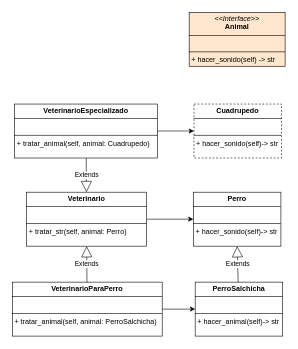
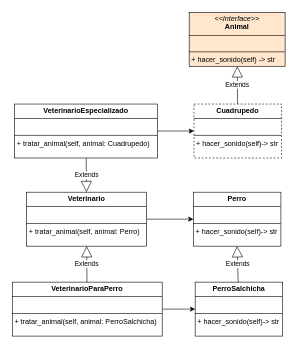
+ <mxCell id="13" value="Extends" style="endArrow=block;endSize=16;endFill=0;html=1;rounded=0;" parent="1" source="12" target="2" edge="1"><mxGeometry width="160" relative="1" as="geometry"><mxPoint x="294" y="390" as="sourcePoint" /><mxPoint x="454" y="390" as="targetPoint" /></mxGeometry></mxCell>
- <mxCell id="5" value="&lt;p style=&quot;margin:0px;margin-top:4px;text-align:center;&quot;&gt;&lt;b&gt;Veterinario&lt;/b&gt;&lt;/p&gt;&lt;hr size=&quot;1&quot; style=&quot;border-style:solid;&quot;&gt;&lt;p style=&quot;margin:0px;margin-left:4px;&quot;&gt;&amp;nbsp;&lt;/p&gt;&lt;hr size=&quot;1&quot; style=&quot;border-style:solid;&quot;&gt;&lt;p style=&quot;margin:0px;margin-left:4px;&quot;&gt;+ tratar_str(self, animal: Perro)&lt;/p&gt;" style="verticalAlign=top;align=left;overflow=fill;html=1;whiteSpace=wrap;" parent="1" vertex="1"><mxGeometry x="44" y="320" width="200" height="90" as="geometry" /></mxCell>
+ <mxCell id="5" value="&lt;p style=&quot;margin:0px;margin-top:4px;text-align:center;&quot;&gt;&lt;b&gt;Veterinario&lt;/b&gt;&lt;/p&gt;&lt;hr size=&quot;1&quot; style=&quot;border-style:solid;&quot;&gt;&lt;p style=&quot;margin:0px;margin-left:4px;&quot;&gt;&amp;nbsp;&lt;/p&gt;&lt;hr size=&quot;1&quot; style=&quot;border-style:solid;&quot;&gt;&lt;p style=&quot;margin:0px;margin-left:4px;&quot;&gt;+ tratar_animal(self, animal: Perro)&lt;/p&gt;" style="verticalAlign=top;align=left;overflow=fill;html=1;whiteSpace=wrap;" parent="1" vertex="1"><mxGeometry x="44" y="320" width="200" height="90" as="geometry" /></mxCell>
- <mxCell id="14" value="&lt;p style=&quot;margin:0px;margin-top:4px;text-align:center;&quot;&gt;&lt;b&gt;PerroSalchicha&lt;/b&gt;&lt;/p&gt;&lt;hr size=&quot;1&quot; style=&quot;border-style:solid;&quot;&gt;&lt;p style=&quot;margin:0px;margin-left:4px;&quot;&gt;&amp;nbsp;&lt;/p&gt;&lt;hr size=&quot;1&quot; style=&quot;border-style:solid;&quot;&gt;&lt;p style=&quot;margin:0px;margin-left:4px;&quot;&gt;+ hacer_animal(self)-&amp;gt; str&lt;/p&gt;" style="verticalAlign=top;align=left;overflow=fill;html=1;whiteSpace=wrap;" vertex="1" parent="1"><mxGeometry x="325" y="470" width="146" height="90" as="geometry" /></mxCell>
+ <mxCell id="14" value="&lt;p style=&quot;margin:0px;margin-top:4px;text-align:center;&quot;&gt;&lt;b&gt;PerroSalchicha&lt;/b&gt;&lt;/p&gt;&lt;hr size=&quot;1&quot; style=&quot;border-style:solid;&quot;&gt;&lt;p style=&quot;margin:0px;margin-left:4px;&quot;&gt;&amp;nbsp;&lt;/p&gt;&lt;hr size=&quot;1&quot; style=&quot;border-style:solid;&quot;&gt;&lt;p style=&quot;margin:0px;margin-left:4px;&quot;&gt;+ hacer_sonido(self)-&amp;gt; str&lt;/p&gt;" style="verticalAlign=top;align=left;overflow=fill;html=1;whiteSpace=wrap;" vertex="1" parent="1"><mxGeometry x="325" y="470" width="146" height="90" as="geometry" /></mxCell>
